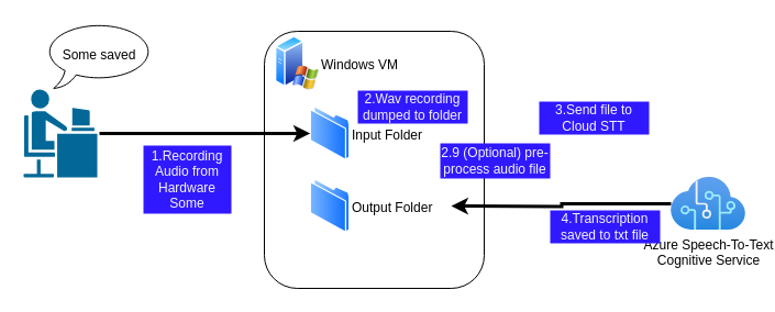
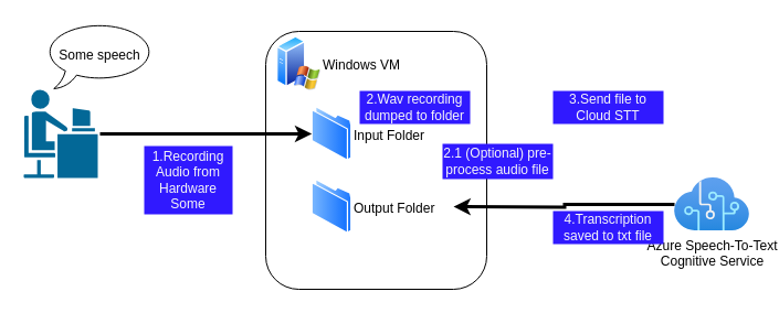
- <mxCell id="3" value="Some saved" style="whiteSpace=wrap;html=1;shape=mxgraph.basic.oval_callout" parent="1" vertex="1"><mxGeometry x="40" y="20" width="100" height="60" as="geometry" /></mxCell>
+ <mxCell id="3" value="Some speech" style="whiteSpace=wrap;html=1;shape=mxgraph.basic.oval_callout" parent="1" vertex="1"><mxGeometry x="40" y="20" width="100" height="60" as="geometry" /></mxCell>
- <mxCell id="13" value="3.Send file to Cloud STT" style="text;html=1;strokeColor=none;fillColor=#3019FF;align=center;verticalAlign=middle;whiteSpace=wrap;rounded=0;fontColor=#F7F7F7;" vertex="1" parent="1"><mxGeometry x="490" y="92" width="100" height="30" as="geometry" /></mxCell>
+ <mxCell id="13" value="3.Send file to Cloud STT" style="text;html=1;strokeColor=none;fillColor=#3019FF;align=center;verticalAlign=middle;whiteSpace=wrap;rounded=0;fontColor=#F7F7F7;" vertex="1" parent="1"><mxGeometry x="500" y="82" width="100" height="30" as="geometry" /></mxCell>
- <mxCell id="15" value="2.9 (Optional) pre-process audio file" style="text;html=1;strokeColor=none;fillColor=#3019FF;align=center;verticalAlign=middle;whiteSpace=wrap;rounded=0;fontColor=#F7F7F7;" vertex="1" parent="1"><mxGeometry x="400" y="130" width="100" height="32" as="geometry" /></mxCell>
+ <mxCell id="15" value="2.1 (Optional) pre-process audio file" style="text;html=1;strokeColor=none;fillColor=#3019FF;align=center;verticalAlign=middle;whiteSpace=wrap;rounded=0;fontColor=#F7F7F7;" vertex="1" parent="1"><mxGeometry x="400" y="130" width="100" height="32" as="geometry" /></mxCell>
